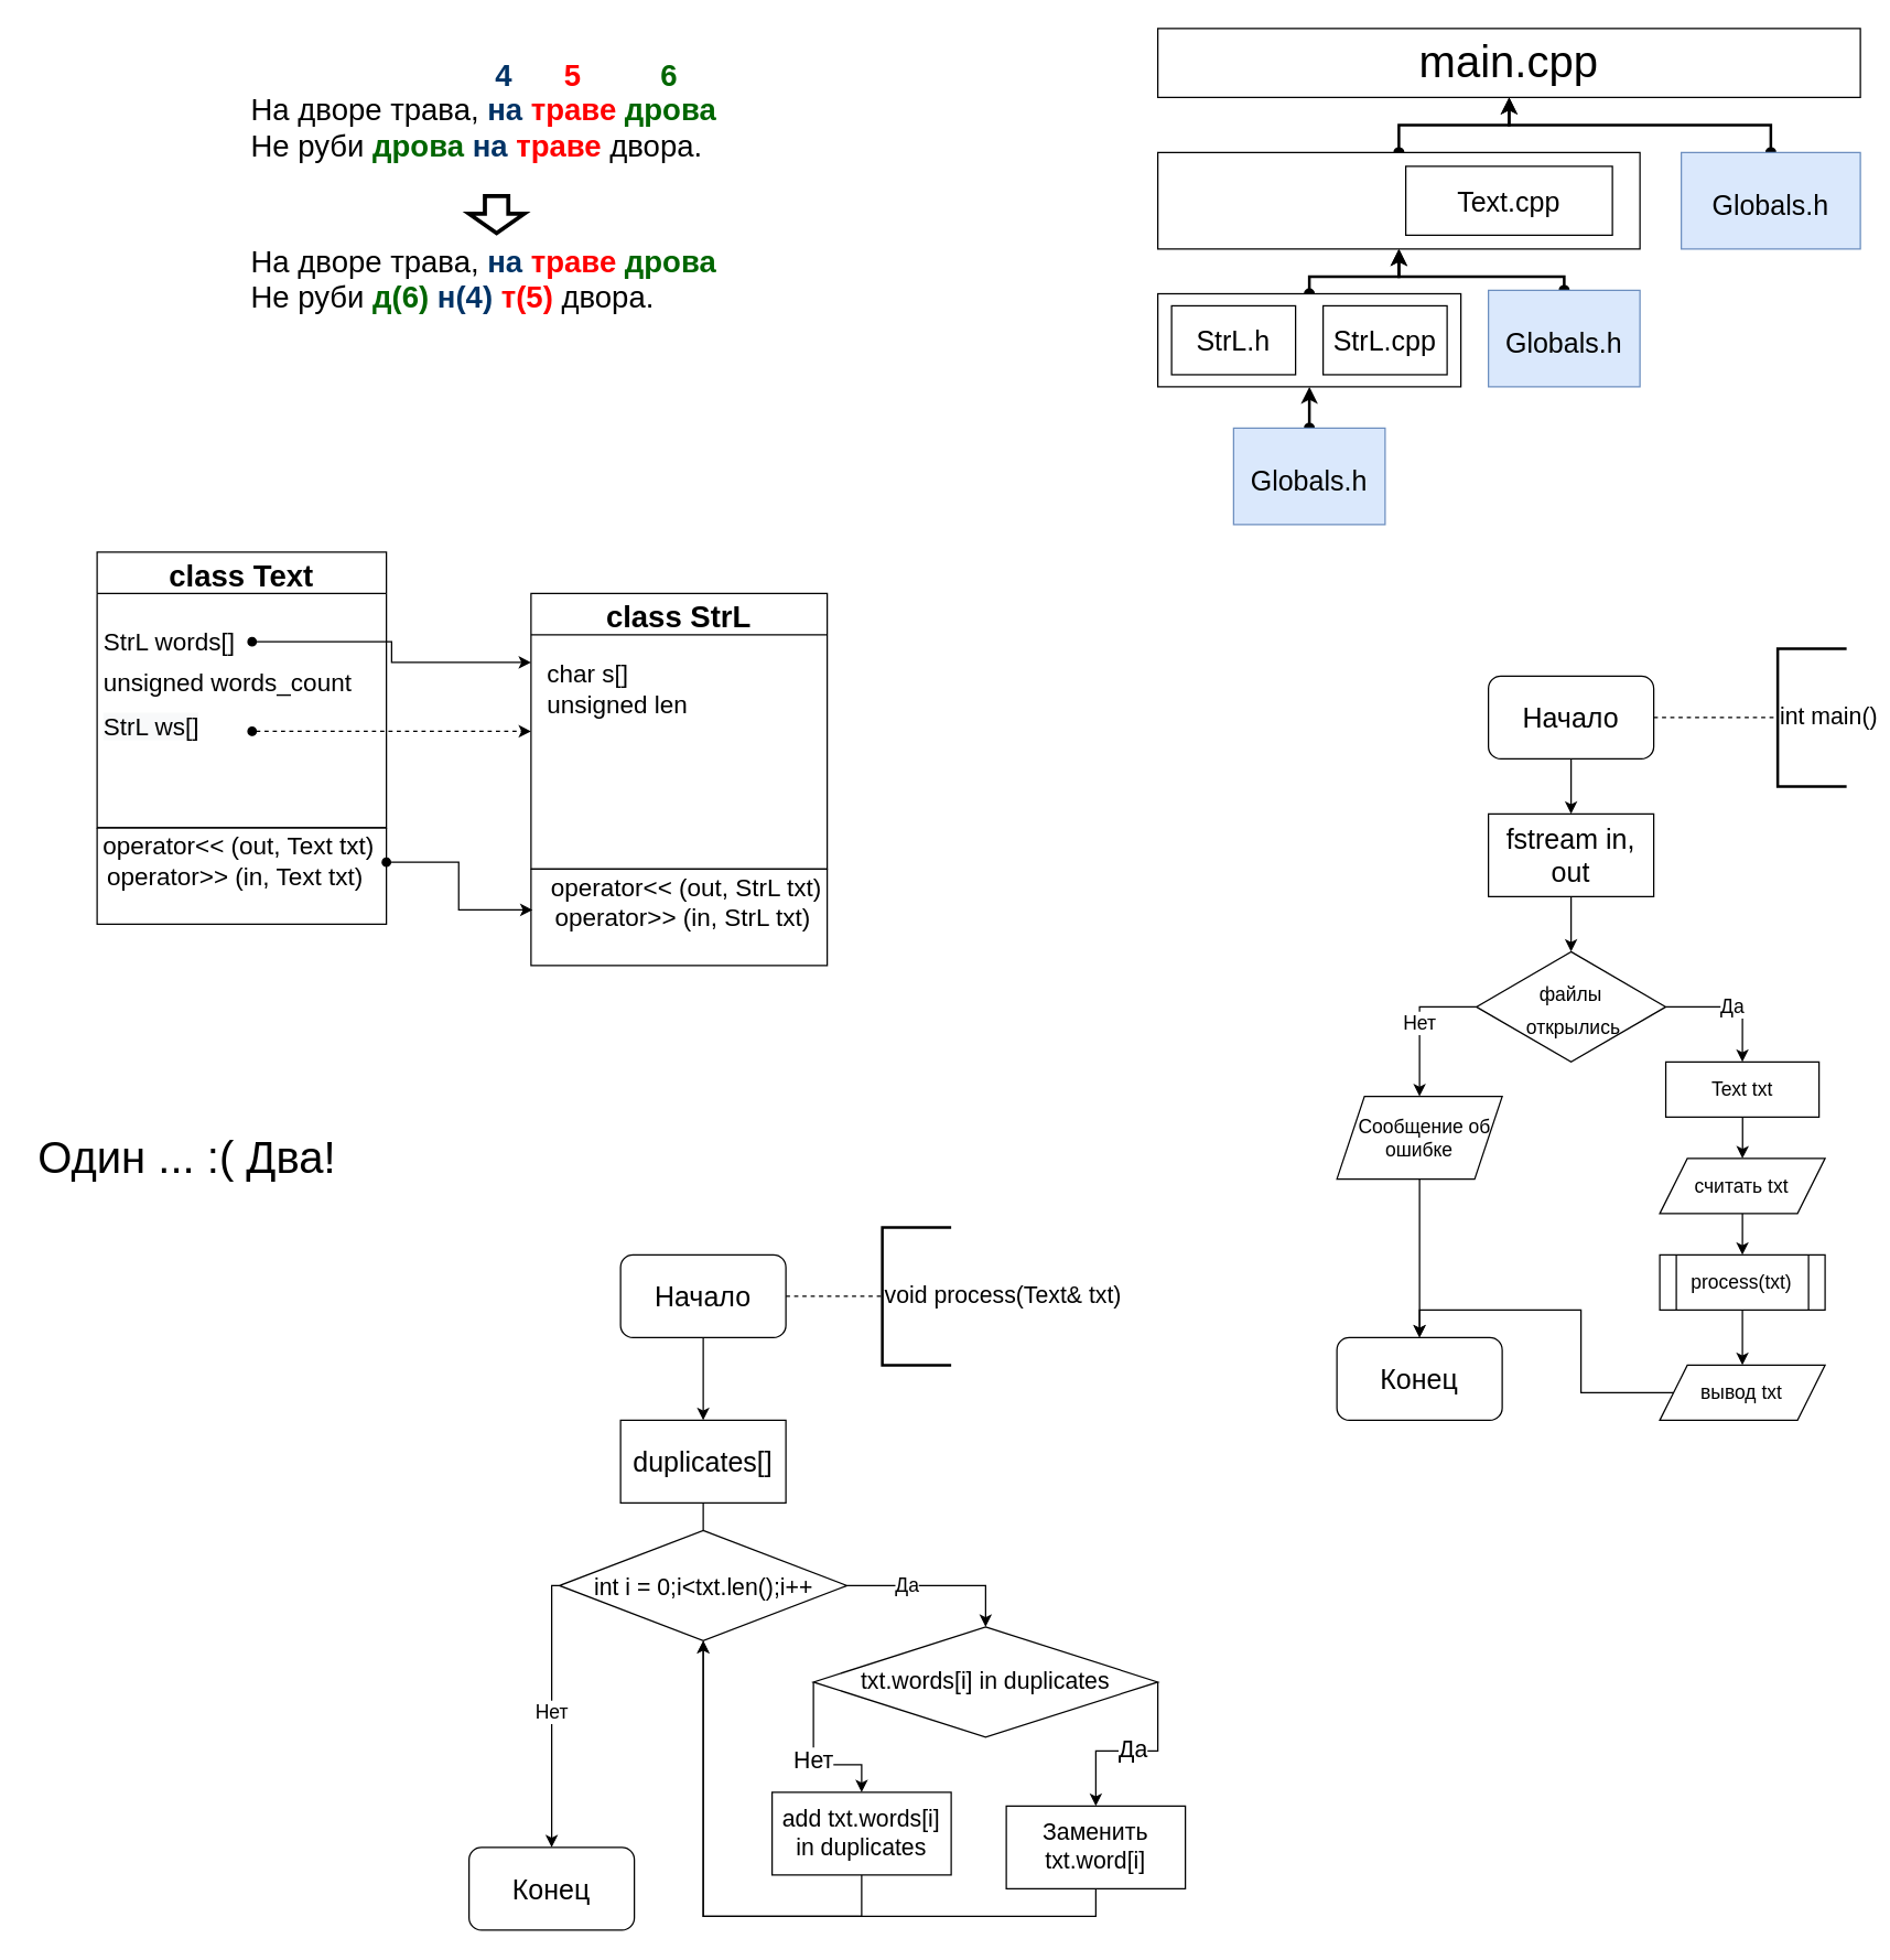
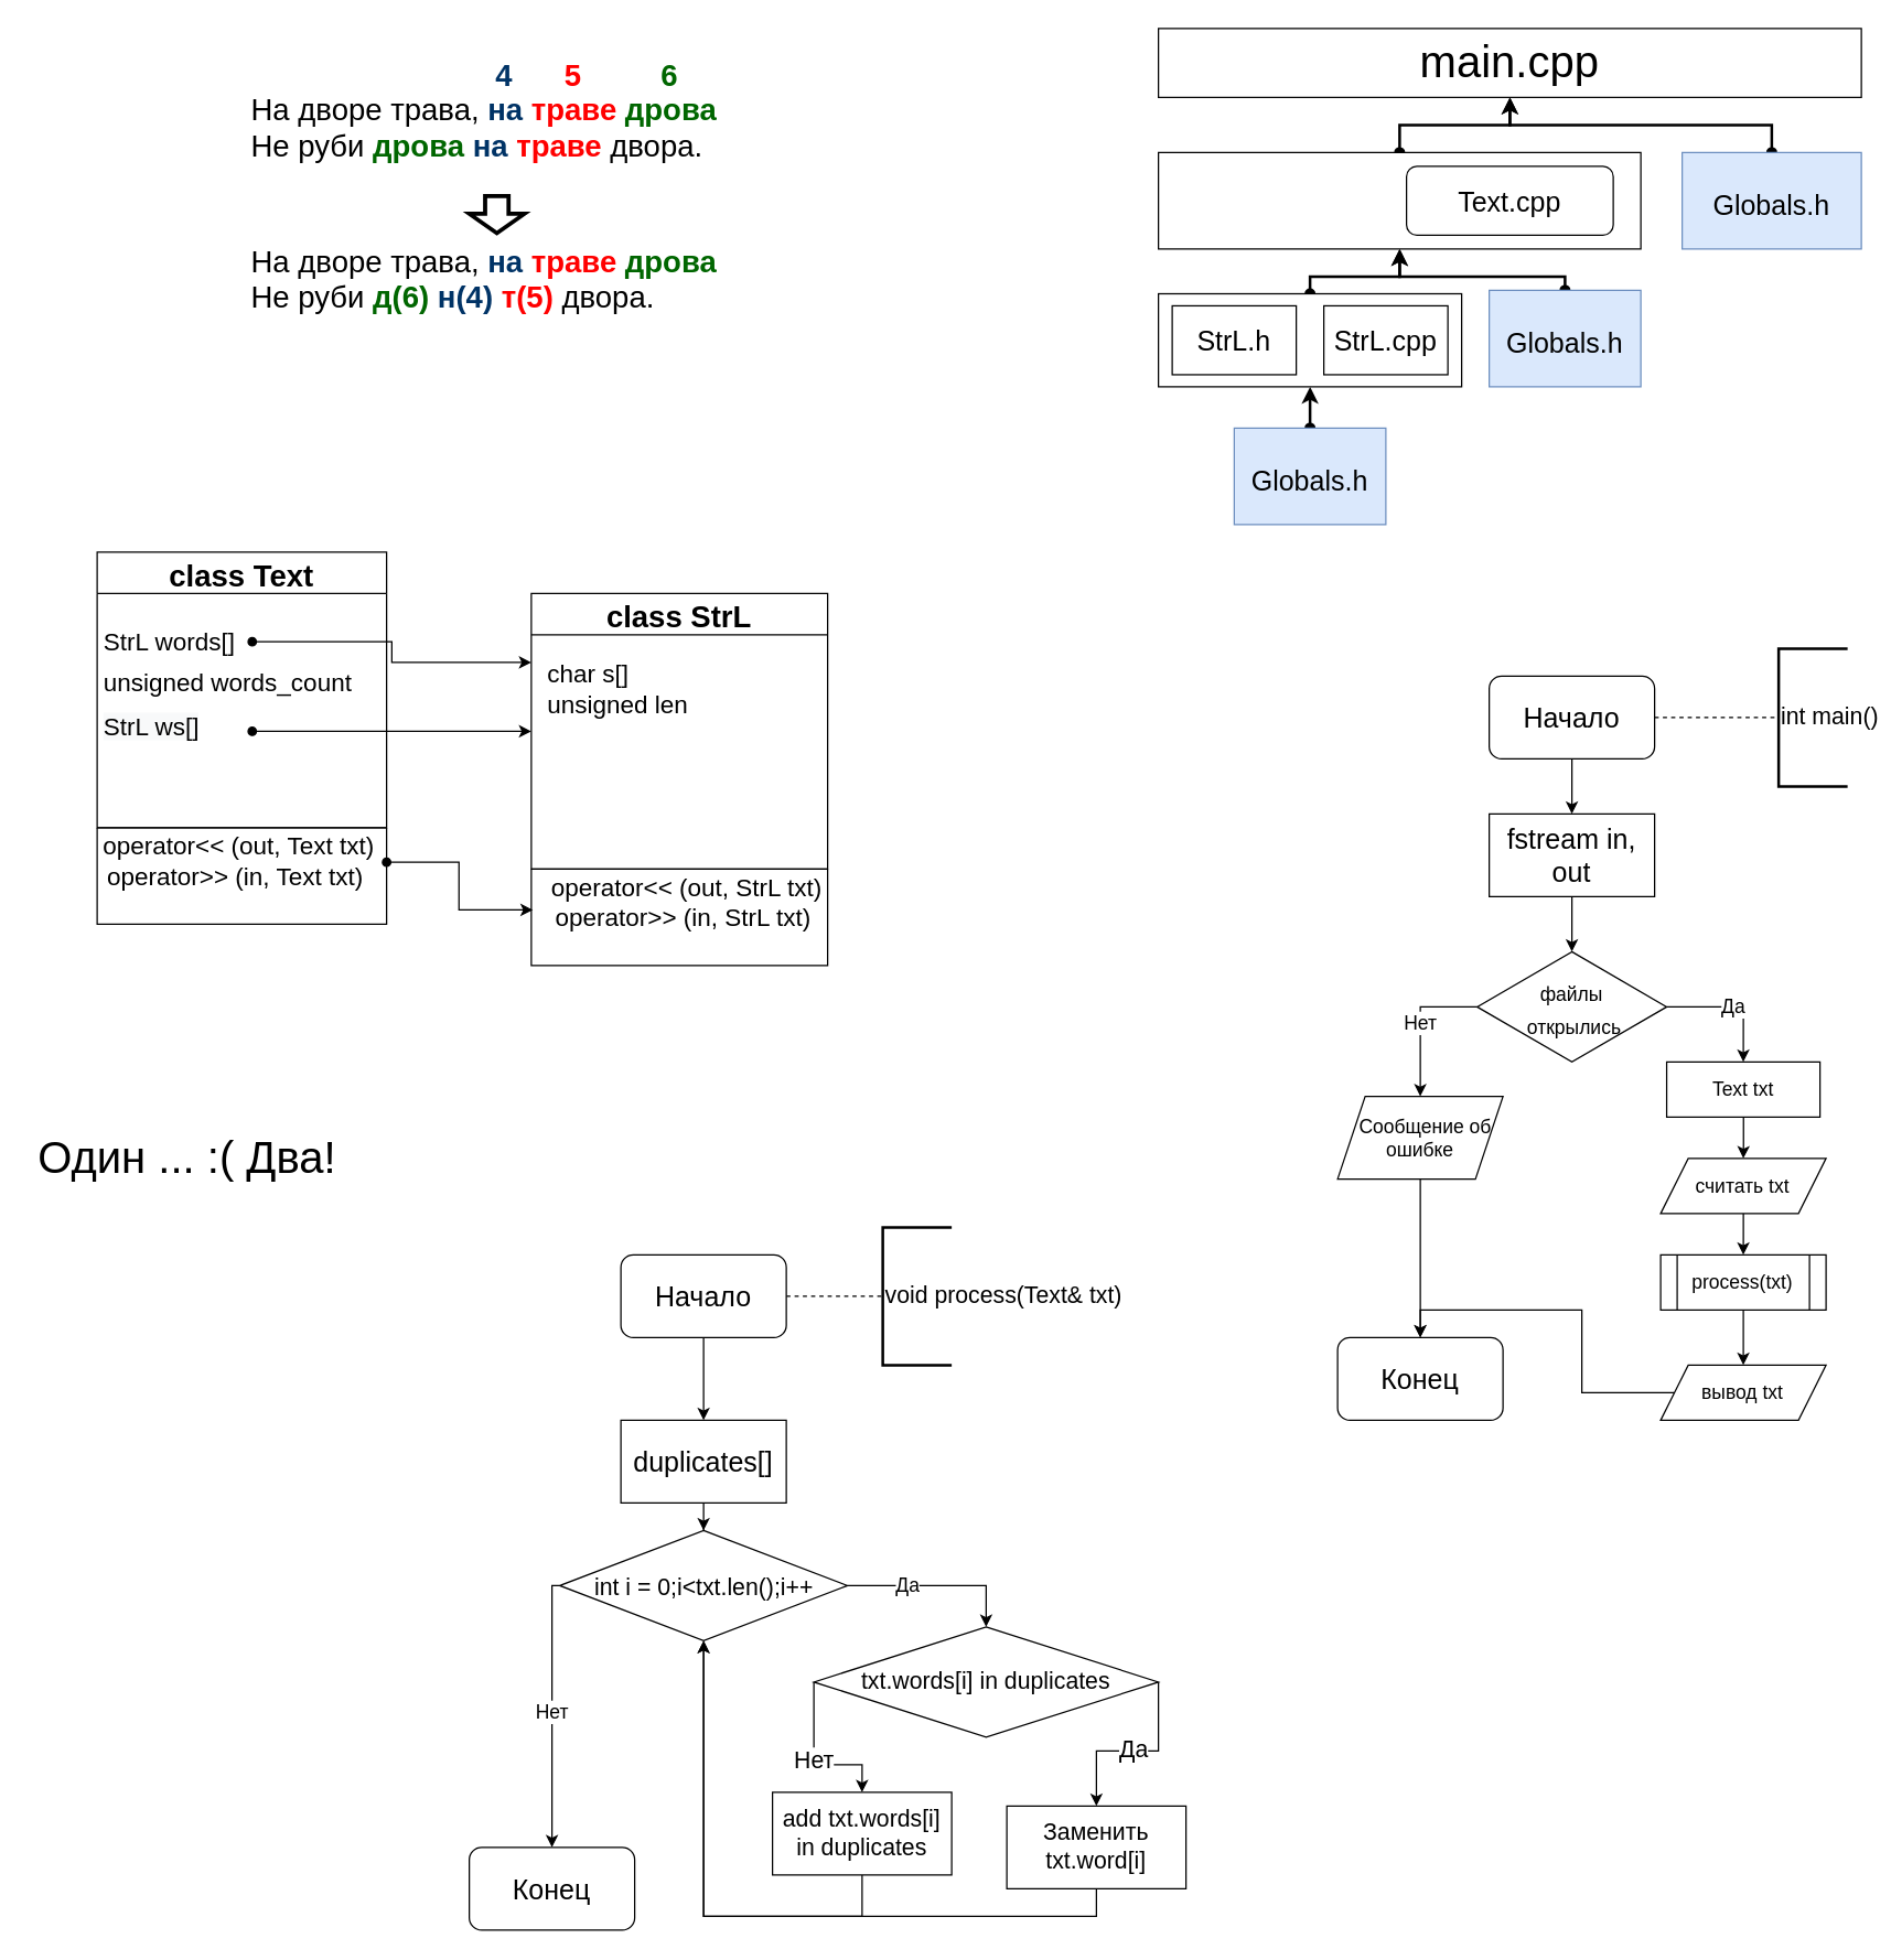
- <mxCell id="33" value="Text.cpp" style="rounded=0;whiteSpace=wrap;html=1;fontSize=20;" vertex="1" parent="1"><mxGeometry x="1020" y="120" width="150" height="50" as="geometry" /></mxCell>
+ <mxCell id="33" value="Text.cpp" style="whiteSpace=wrap;html=1;fontSize=20;rounded=1;" vertex="1" parent="1"><mxGeometry x="1020" y="120" width="150" height="50" as="geometry" /></mxCell>
- <mxCell id="15" style="edgeStyle=orthogonalEdgeStyle;rounded=0;orthogonalLoop=1;jettySize=auto;html=1;fontSize=18;fontColor=#000000;strokeWidth=1;fillColor=none;startArrow=oval;startFill=1;entryX=0;entryY=0.5;entryDx=0;entryDy=0;dashed=1;" edge="1" parent="1" source="11" target="12"><mxGeometry relative="1" as="geometry"><mxPoint x="390" y="530" as="targetPoint" /></mxGeometry></mxCell>
+ <mxCell id="15" style="edgeStyle=orthogonalEdgeStyle;rounded=0;orthogonalLoop=1;jettySize=auto;html=1;fontSize=18;fontColor=#000000;strokeWidth=1;fillColor=none;startArrow=oval;startFill=1;entryX=0;entryY=0.5;entryDx=0;entryDy=0;" edge="1" parent="1" source="11" target="12"><mxGeometry relative="1" as="geometry"><mxPoint x="390" y="530" as="targetPoint" /></mxGeometry></mxCell>
- <mxCell id="59" style="edgeStyle=orthogonalEdgeStyle;rounded=0;orthogonalLoop=1;jettySize=auto;html=1;entryX=0.5;entryY=0;entryDx=0;entryDy=0;fontSize=14;fontColor=#000000;startArrow=none;startFill=0;strokeWidth=1;fillColor=none;endArrow=none;" edge="1" parent="1" source="60" target="63"><mxGeometry relative="1" as="geometry" /></mxCell>
+ <mxCell id="59" style="edgeStyle=orthogonalEdgeStyle;rounded=0;orthogonalLoop=1;jettySize=auto;html=1;entryX=0.5;entryY=0;entryDx=0;entryDy=0;fontSize=14;fontColor=#000000;startArrow=none;startFill=0;strokeWidth=1;fillColor=none;" edge="1" parent="1" source="60" target="63"><mxGeometry relative="1" as="geometry" /></mxCell>
